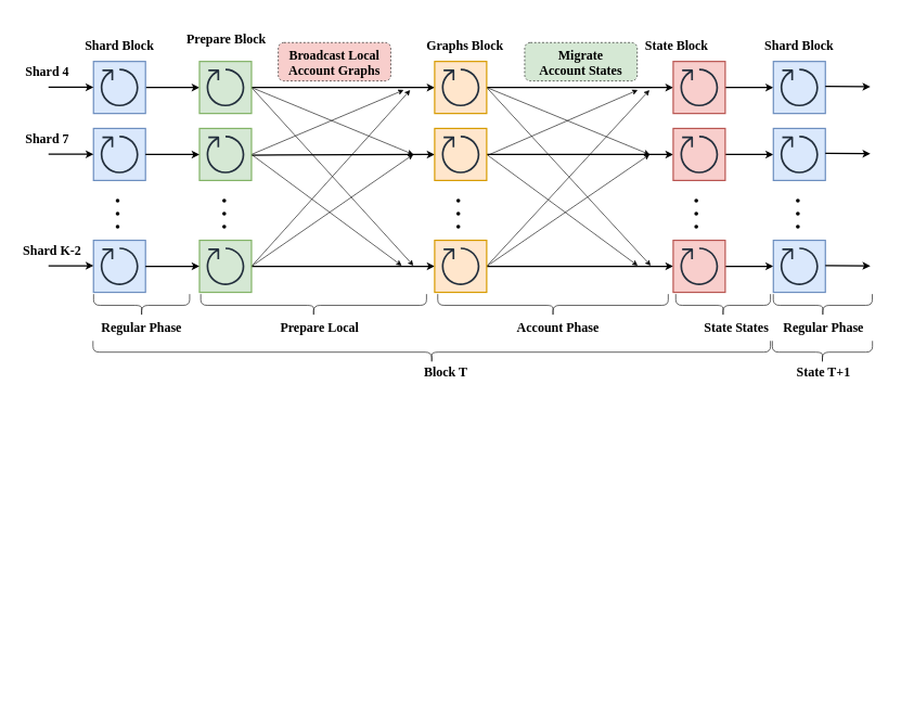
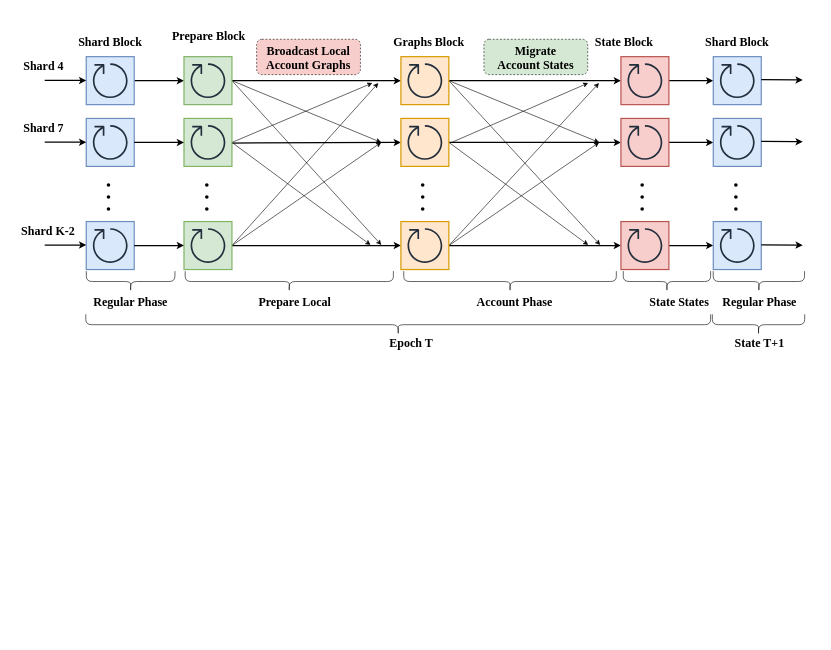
- <mxCell id="89" value="Block T" style="text;html=1;strokeColor=none;fillColor=none;align=center;verticalAlign=middle;whiteSpace=wrap;rounded=0;fontSize=20;fontFamily=Times New Roman;fontStyle=1" parent="1" vertex="1"><mxGeometry x="646.99" y="556" width="76.33" height="30" as="geometry" /></mxCell>
+ <mxCell id="89" value="Epoch T" style="text;html=1;strokeColor=none;fillColor=none;align=center;verticalAlign=middle;whiteSpace=wrap;rounded=0;fontSize=20;fontFamily=Times New Roman;fontStyle=1" parent="1" vertex="1"><mxGeometry x="646.99" y="556" width="76.33" height="30" as="geometry" /></mxCell>
